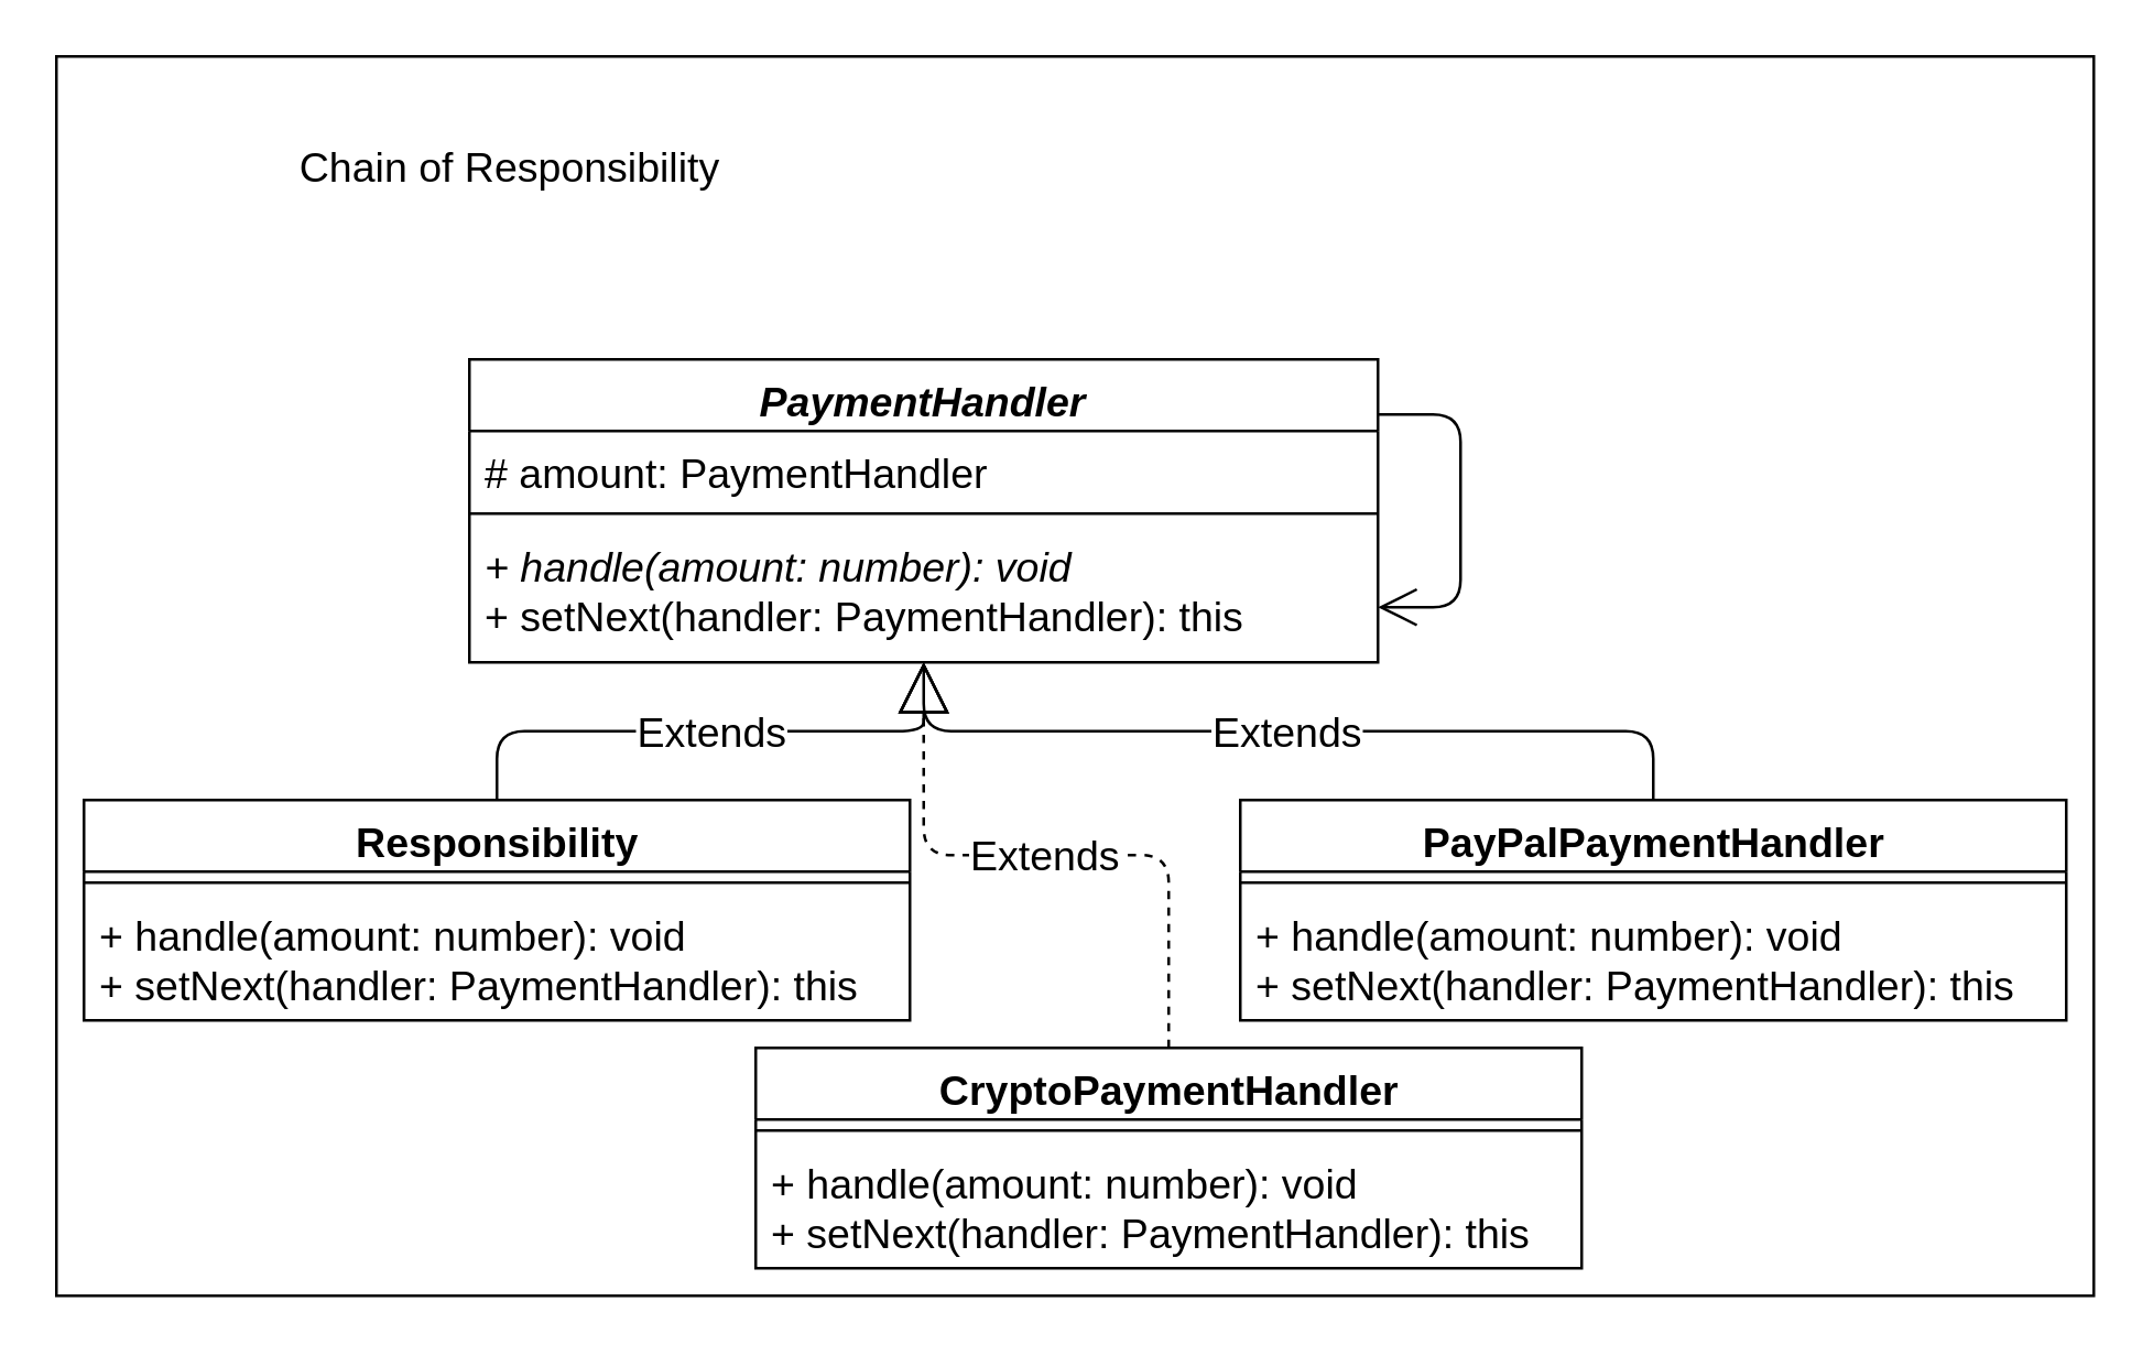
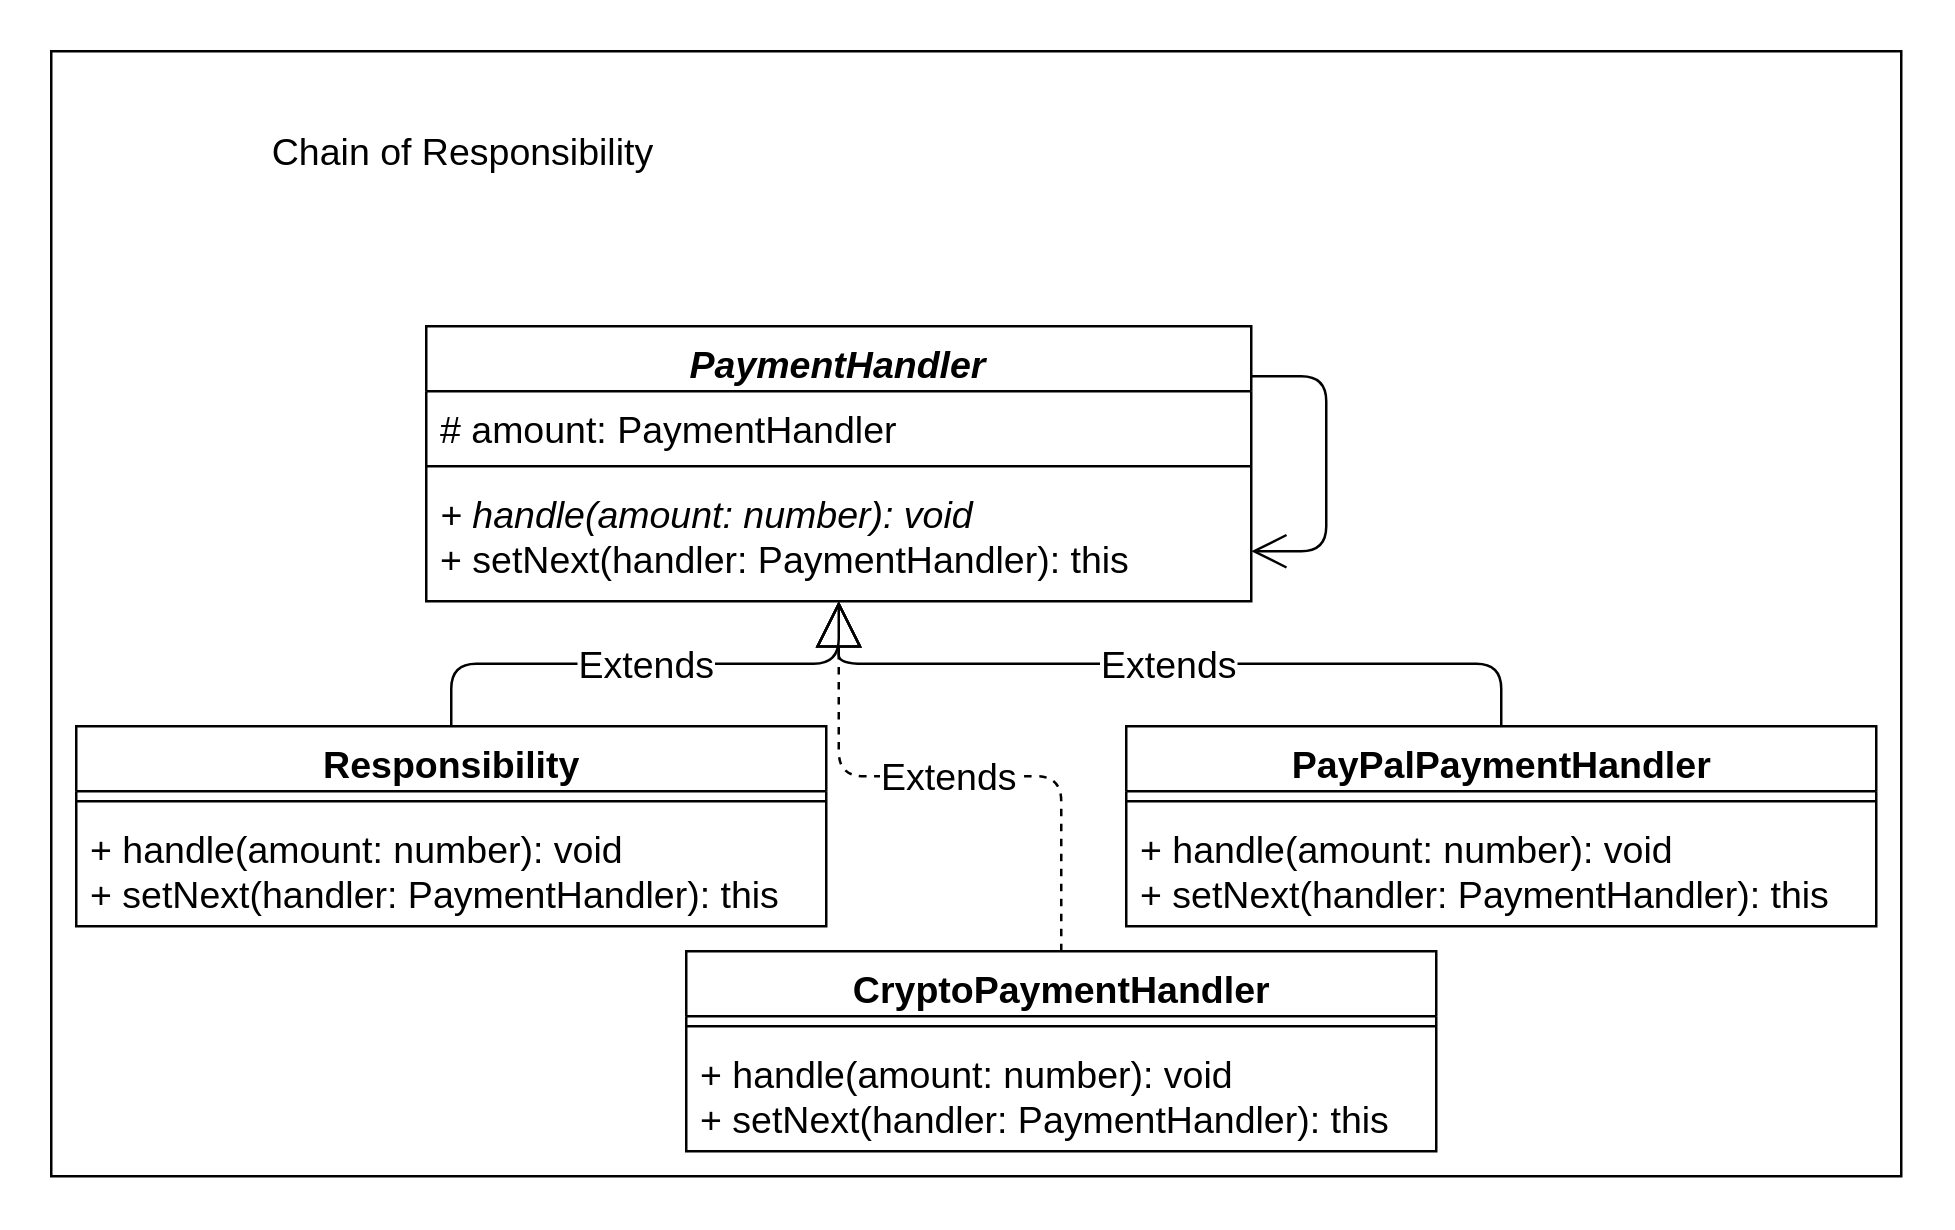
- <mxCell id="19" value="Extends" style="endArrow=open;endSize=16;endFill=0;html=1;fontSize=15;edgeStyle=orthogonalEdgeStyle;" edge="1" parent="1" source="12" target="4"><mxGeometry x="0.006" width="160" relative="1" as="geometry"><mxPoint x="390.222" y="380" as="sourcePoint" /><mxPoint x="358.444" y="250" as="targetPoint" /><mxPoint as="offset" /></mxGeometry></mxCell>
+ <mxCell id="19" value="Extends" style="endArrow=block;endSize=16;endFill=0;html=1;fontSize=15;edgeStyle=orthogonalEdgeStyle;" edge="1" parent="1" source="12" target="4"><mxGeometry x="0.006" width="160" relative="1" as="geometry"><mxPoint x="390.222" y="380" as="sourcePoint" /><mxPoint x="358.444" y="250" as="targetPoint" /><mxPoint as="offset" /></mxGeometry></mxCell>
- <mxCell id="20" value="Extends" style="endArrow=block;endSize=16;endFill=0;html=1;fontSize=15;edgeStyle=orthogonalEdgeStyle;" edge="1" parent="1" source="9" target="4"><mxGeometry width="160" relative="1" as="geometry"><mxPoint x="524.444" y="290" as="sourcePoint" /><mxPoint x="448.889" y="250" as="targetPoint" /></mxGeometry></mxCell>
+ <mxCell id="20" value="Extends" style="endArrow=open;endSize=16;endFill=0;html=1;fontSize=15;edgeStyle=orthogonalEdgeStyle;" edge="1" parent="1" source="9" target="4"><mxGeometry width="160" relative="1" as="geometry"><mxPoint x="524.444" y="290" as="sourcePoint" /><mxPoint x="448.889" y="250" as="targetPoint" /></mxGeometry></mxCell>
